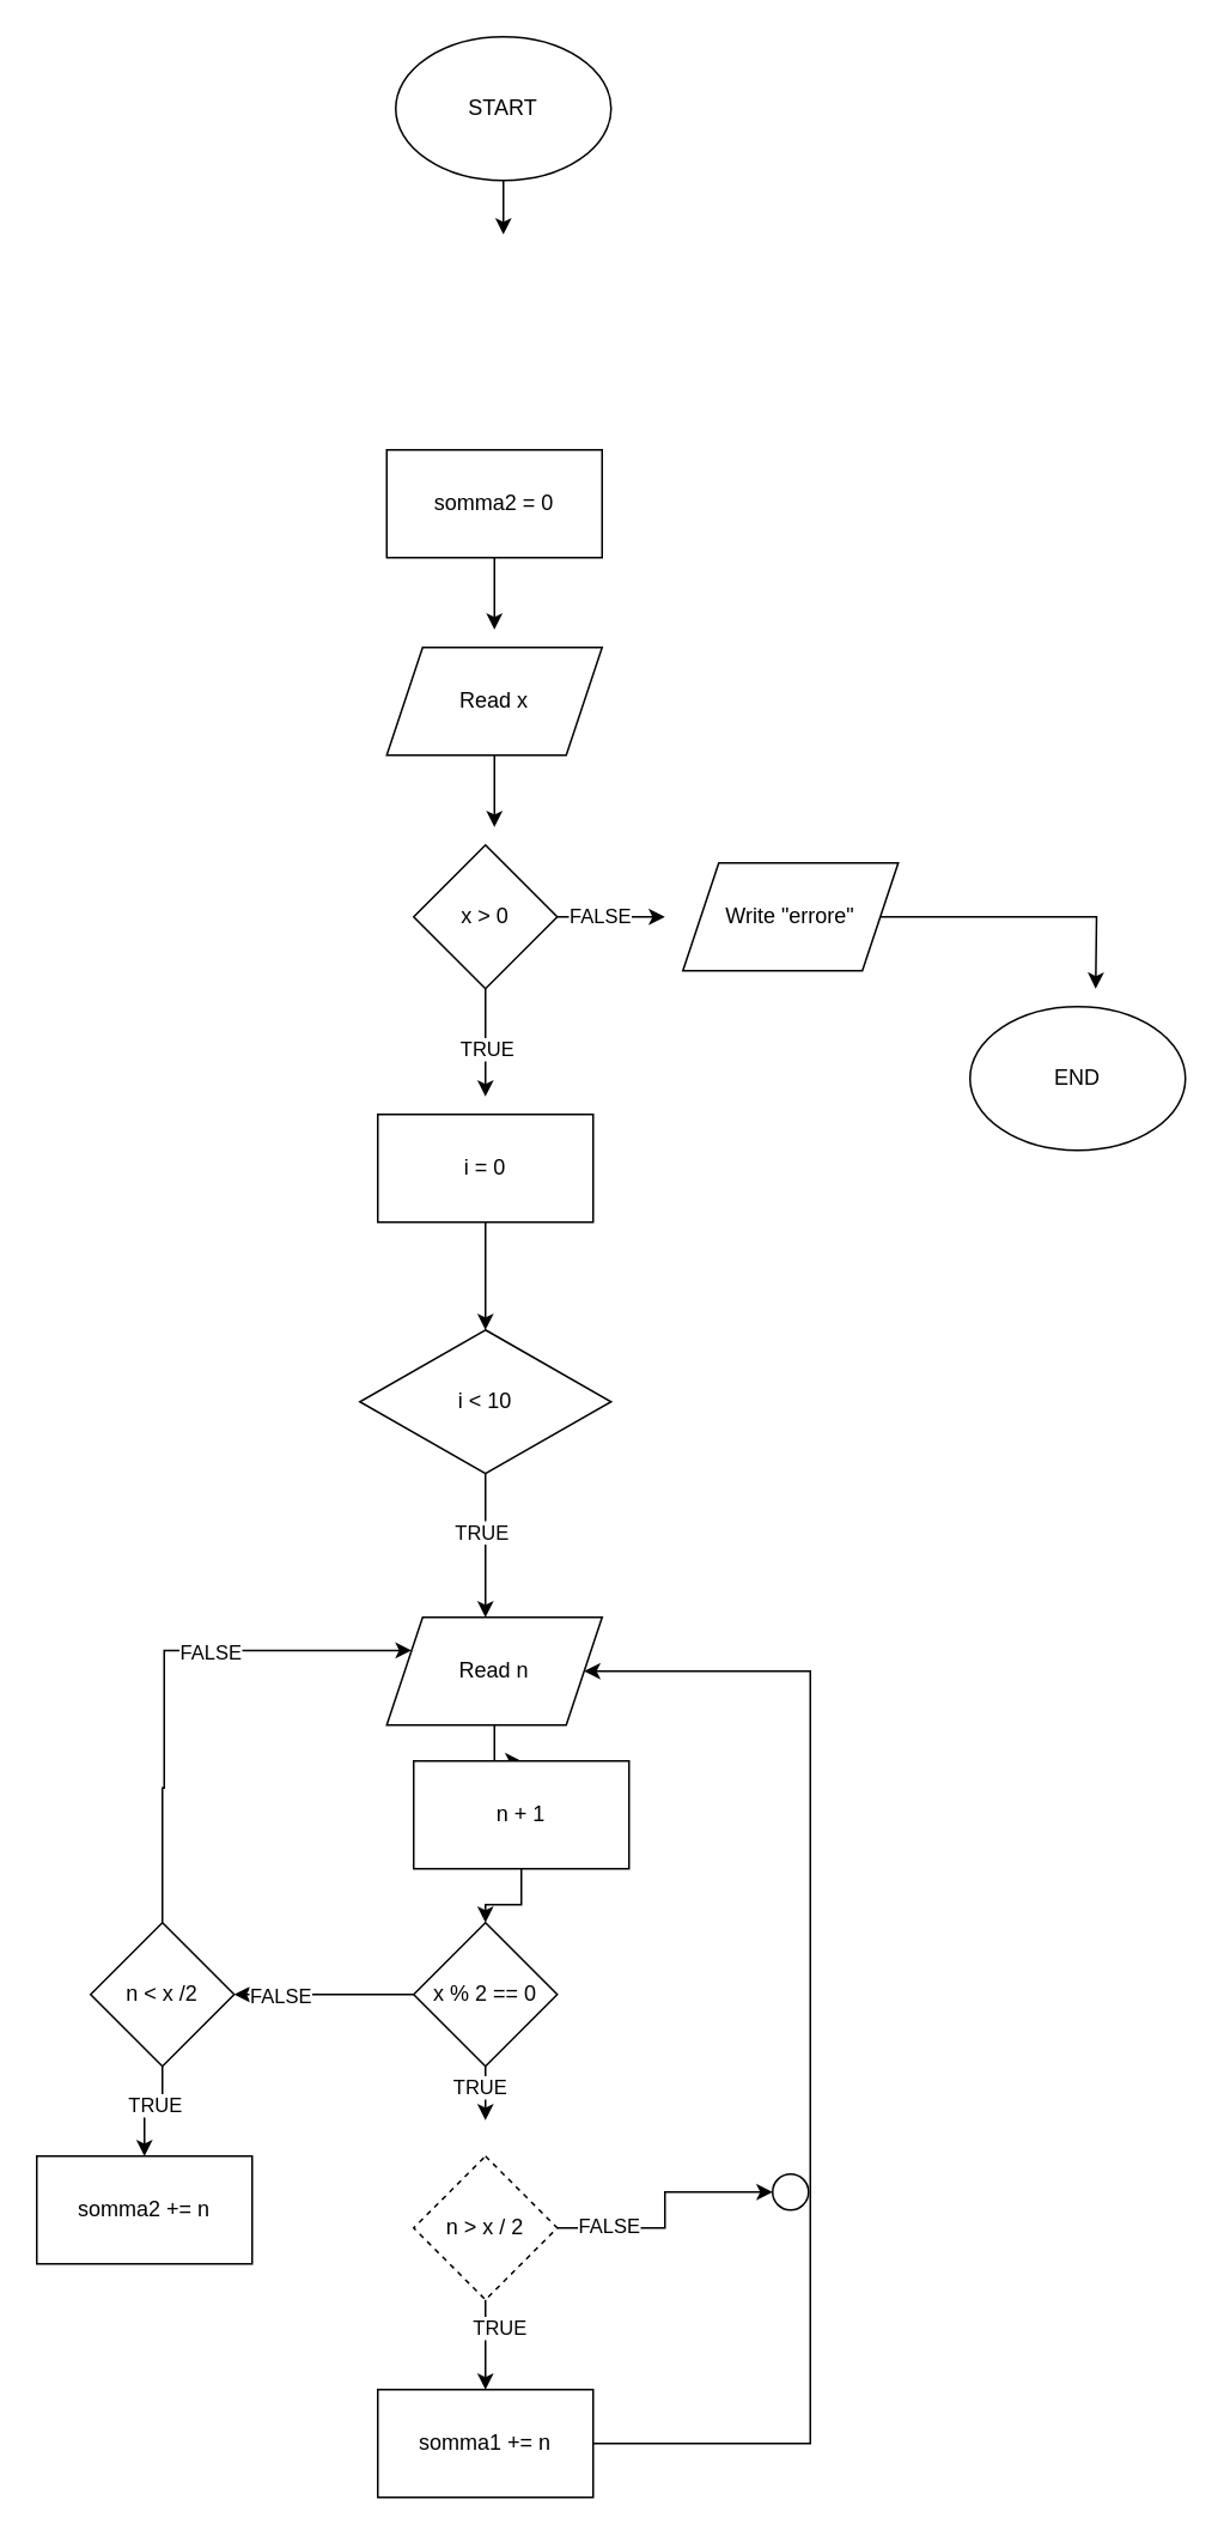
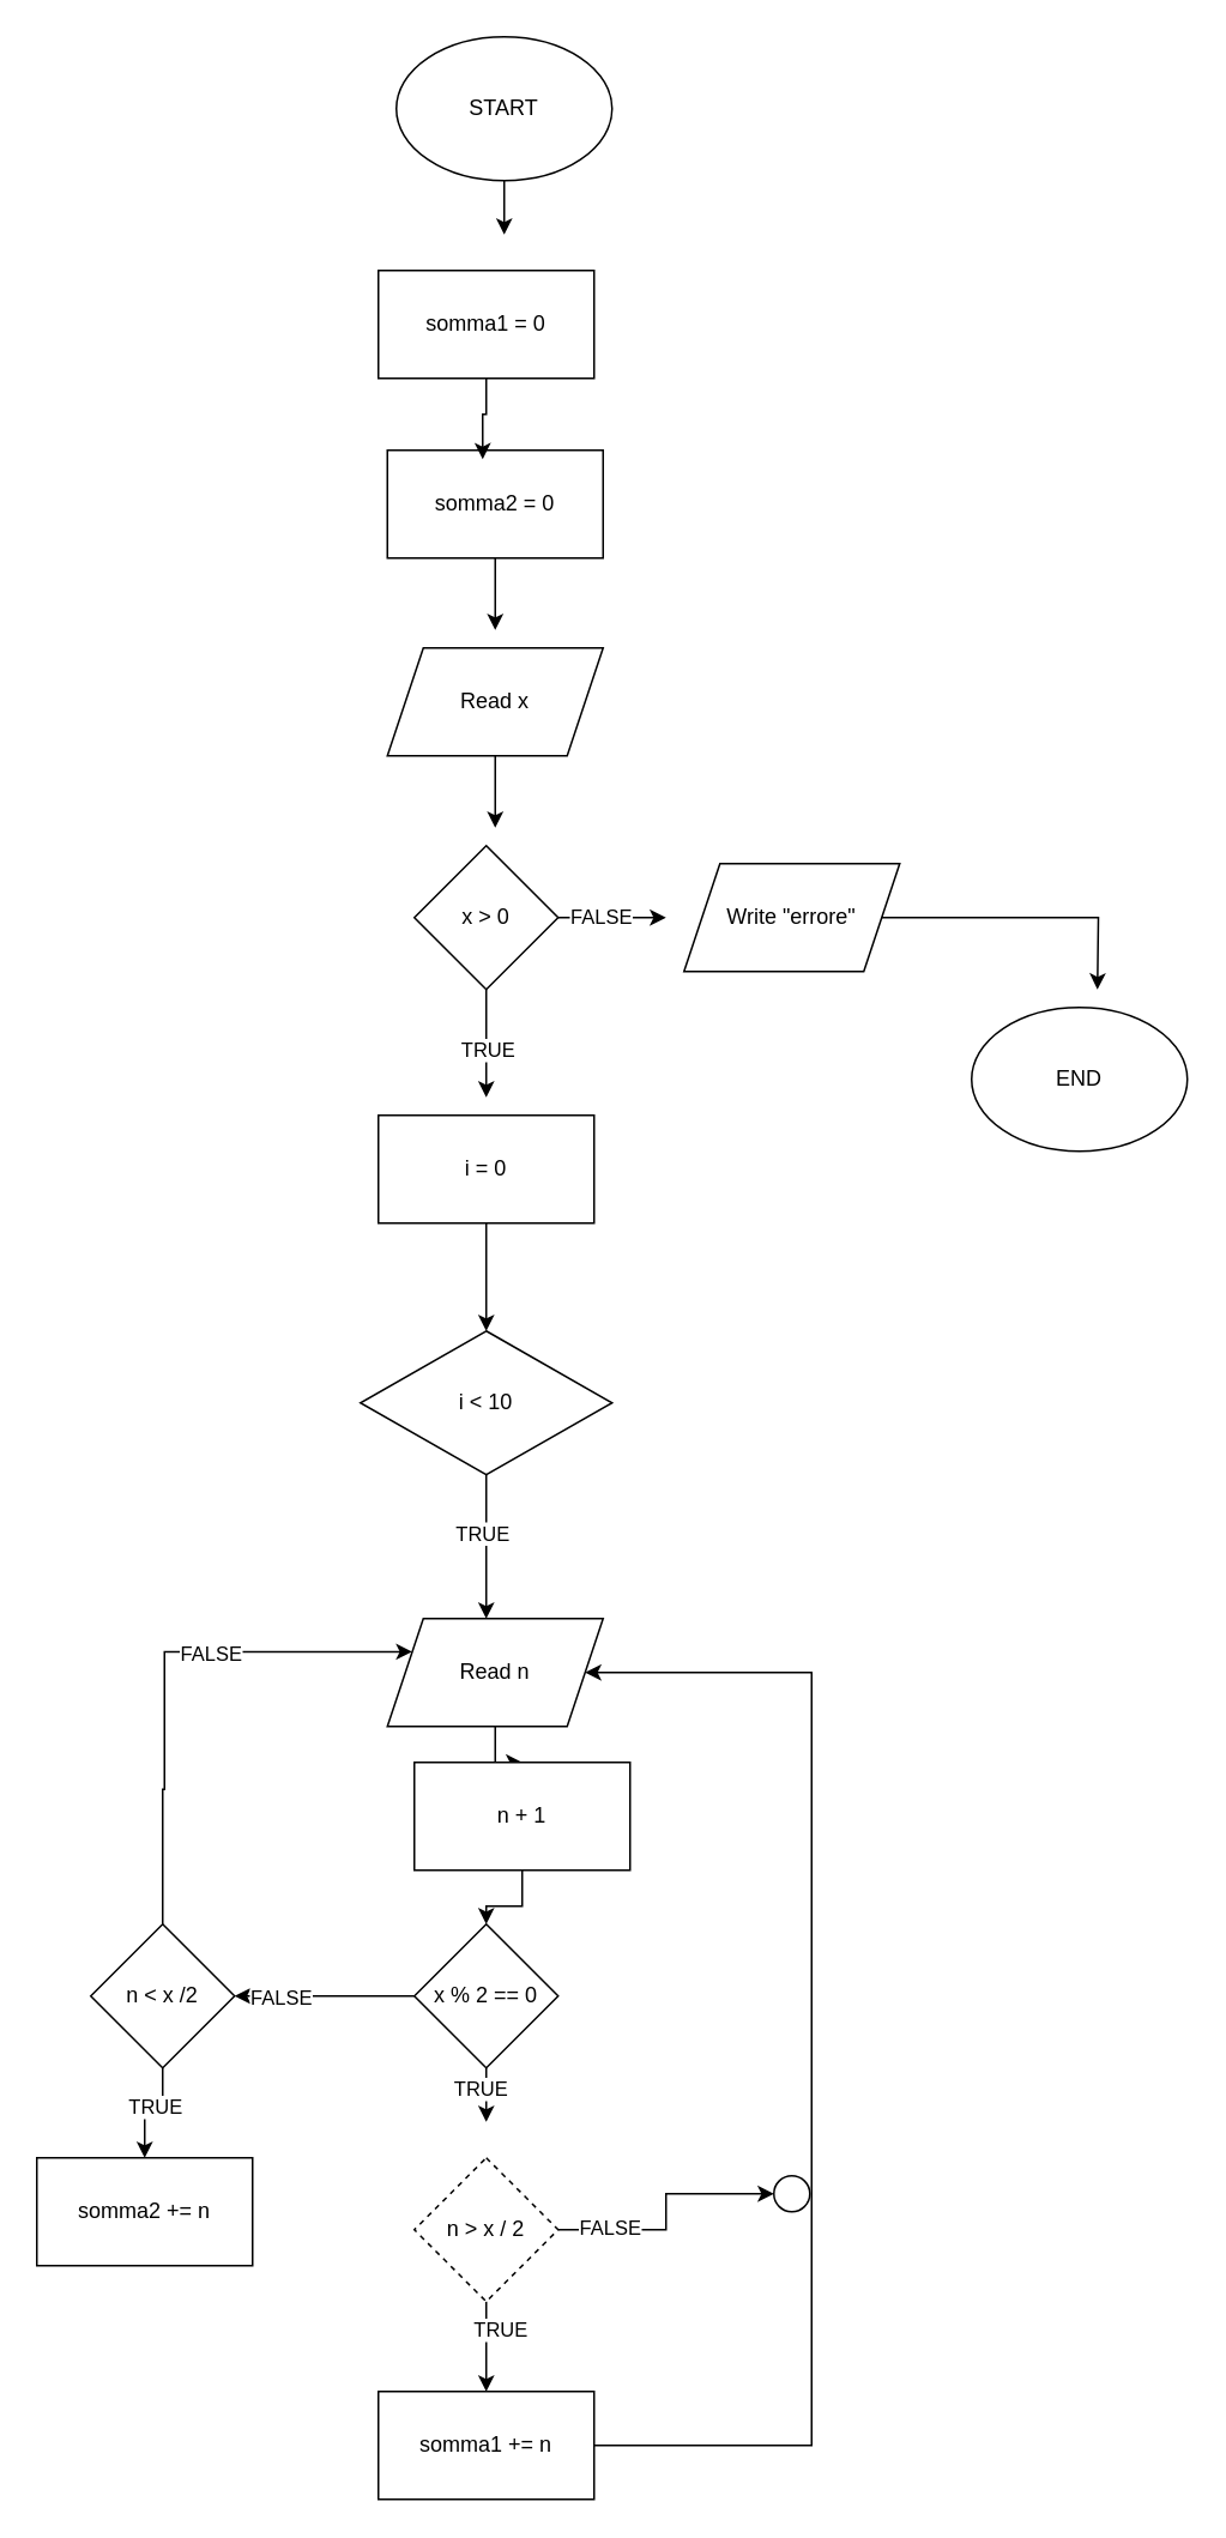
+ <mxCell id="35" value="somma1 = 0" style="rounded=0;whiteSpace=wrap;html=1;" vertex="1" parent="1"><mxGeometry x="210" y="150" width="120" height="60" as="geometry" /></mxCell>
+ <mxCell id="36" style="edgeStyle=orthogonalEdgeStyle;rounded=0;orthogonalLoop=1;jettySize=auto;html=1;entryX=0.442;entryY=0.083;entryDx=0;entryDy=0;entryPerimeter=0;" edge="1" parent="1" source="35" target="34"><mxGeometry relative="1" as="geometry" /></mxCell>
